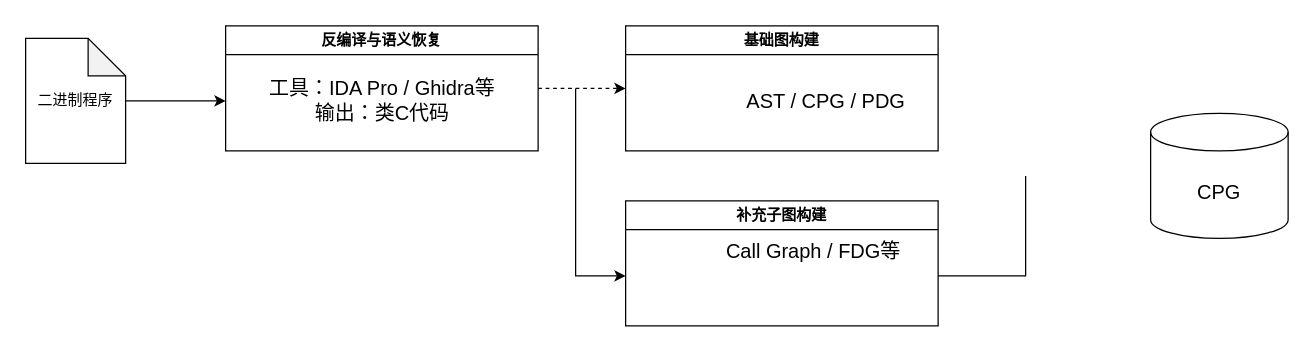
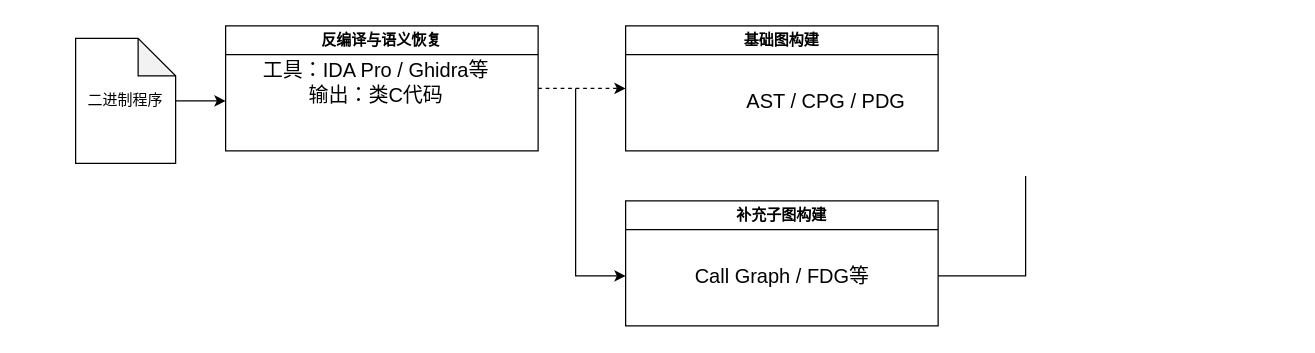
- <mxCell id="3" value="二进制程序" style="shape=note;whiteSpace=wrap;html=1;backgroundOutline=1;darkOpacity=0.05;" vertex="1" parent="1"><mxGeometry x="20" y="30" width="80" height="100" as="geometry" /></mxCell>
+ <mxCell id="3" value="二进制程序" style="shape=note;whiteSpace=wrap;html=1;backgroundOutline=1;darkOpacity=0.05;" vertex="1" parent="1"><mxGeometry x="60" y="30" width="80" height="100" as="geometry" /></mxCell>
- <mxCell id="6" value="&lt;font style=&quot;font-size: 16px;&quot;&gt;工具：IDA Pro / Ghidra等&lt;/font&gt;&lt;div&gt;&lt;font style=&quot;font-size: 16px;&quot;&gt;输出：类C代码&lt;/font&gt;&lt;/div&gt;" style="text;html=1;align=center;verticalAlign=middle;resizable=0;points=[];autosize=1;strokeColor=none;fillColor=none;" vertex="1" parent="5"><mxGeometry x="25" y="35" width="200" height="50" as="geometry" /></mxCell>
+ <mxCell id="6" value="&lt;font style=&quot;font-size: 16px;&quot;&gt;工具：IDA Pro / Ghidra等&lt;/font&gt;&lt;div&gt;&lt;font style=&quot;font-size: 16px;&quot;&gt;输出：类C代码&lt;/font&gt;&lt;/div&gt;" style="text;html=1;align=center;verticalAlign=middle;resizable=0;points=[];autosize=1;strokeColor=none;fillColor=none;" vertex="1" parent="5"><mxGeometry x="20" y="20" width="200" height="50" as="geometry" /></mxCell>
- <mxCell id="12" value="&lt;font style=&quot;font-size: 16px;&quot;&gt;CPG&lt;/font&gt;" style="shape=cylinder3;whiteSpace=wrap;html=1;boundedLbl=1;backgroundOutline=1;size=15;" vertex="1" parent="1"><mxGeometry x="920" y="90" width="110" height="100" as="geometry" /></mxCell>
- <mxCell id="10" value="&lt;span style=&quot;font-size: 16px;&quot;&gt;Call Graph / FDG等&lt;/span&gt;" style="text;html=1;align=center;verticalAlign=middle;resizable=0;points=[];autosize=1;strokeColor=none;fillColor=none;" vertex="1" parent="9"><mxGeometry x="70" y="25" width="160" height="30" as="geometry" /></mxCell>
+ <mxCell id="10" value="&lt;span style=&quot;font-size: 16px;&quot;&gt;Call Graph / FDG等&lt;/span&gt;" style="text;html=1;align=center;verticalAlign=middle;resizable=0;points=[];autosize=1;strokeColor=none;fillColor=none;" vertex="1" parent="9"><mxGeometry x="45" y="45" width="160" height="30" as="geometry" /></mxCell>
